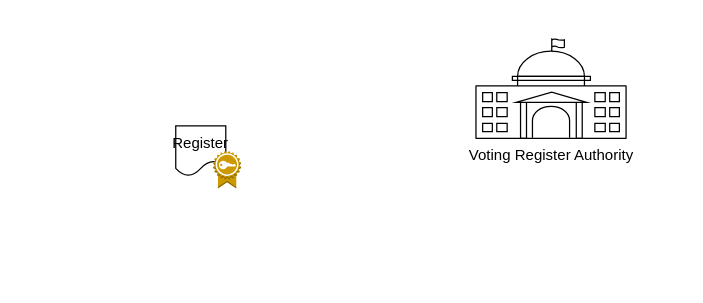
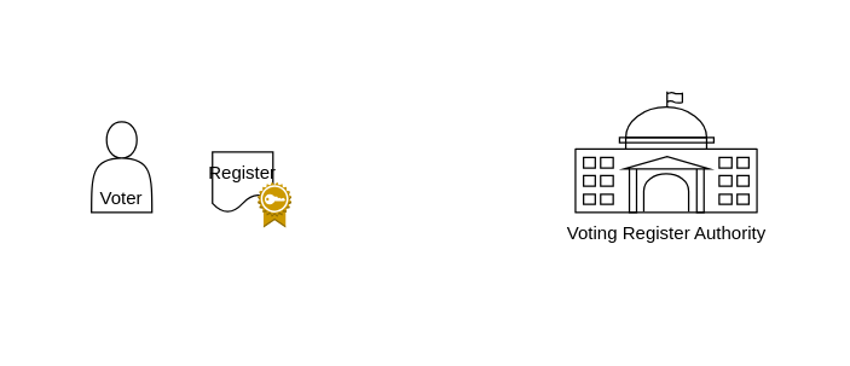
- <mxCell id="3" value="Voting Register Authority" style="shape=mxgraph.cisco.buildings.government_building;html=1;pointerEvents=1;dashed=0;fillColor=none;strokeColor=#000000;strokeWidth=1;verticalLabelPosition=bottom;verticalAlign=top;align=center;outlineConnect=0;" parent="1" vertex="1"><mxGeometry x="380" y="30" width="120" height="80" as="geometry" /></mxCell>
+ <mxCell id="3" value="Voting Register Authority" style="shape=mxgraph.cisco.buildings.government_building;html=1;pointerEvents=1;dashed=0;fillColor=none;strokeColor=#000000;strokeWidth=1;verticalLabelPosition=bottom;verticalAlign=top;align=center;outlineConnect=0;" parent="1" vertex="1"><mxGeometry x="380" y="60" width="120" height="80" as="geometry" /></mxCell>
+ <mxCell id="2" value="Voter" style="shape=actor;whiteSpace=wrap;html=1;verticalAlign=bottom;fillColor=none;" parent="1" vertex="1"><mxGeometry x="60" y="80" width="40" height="60" as="geometry" /></mxCell>
